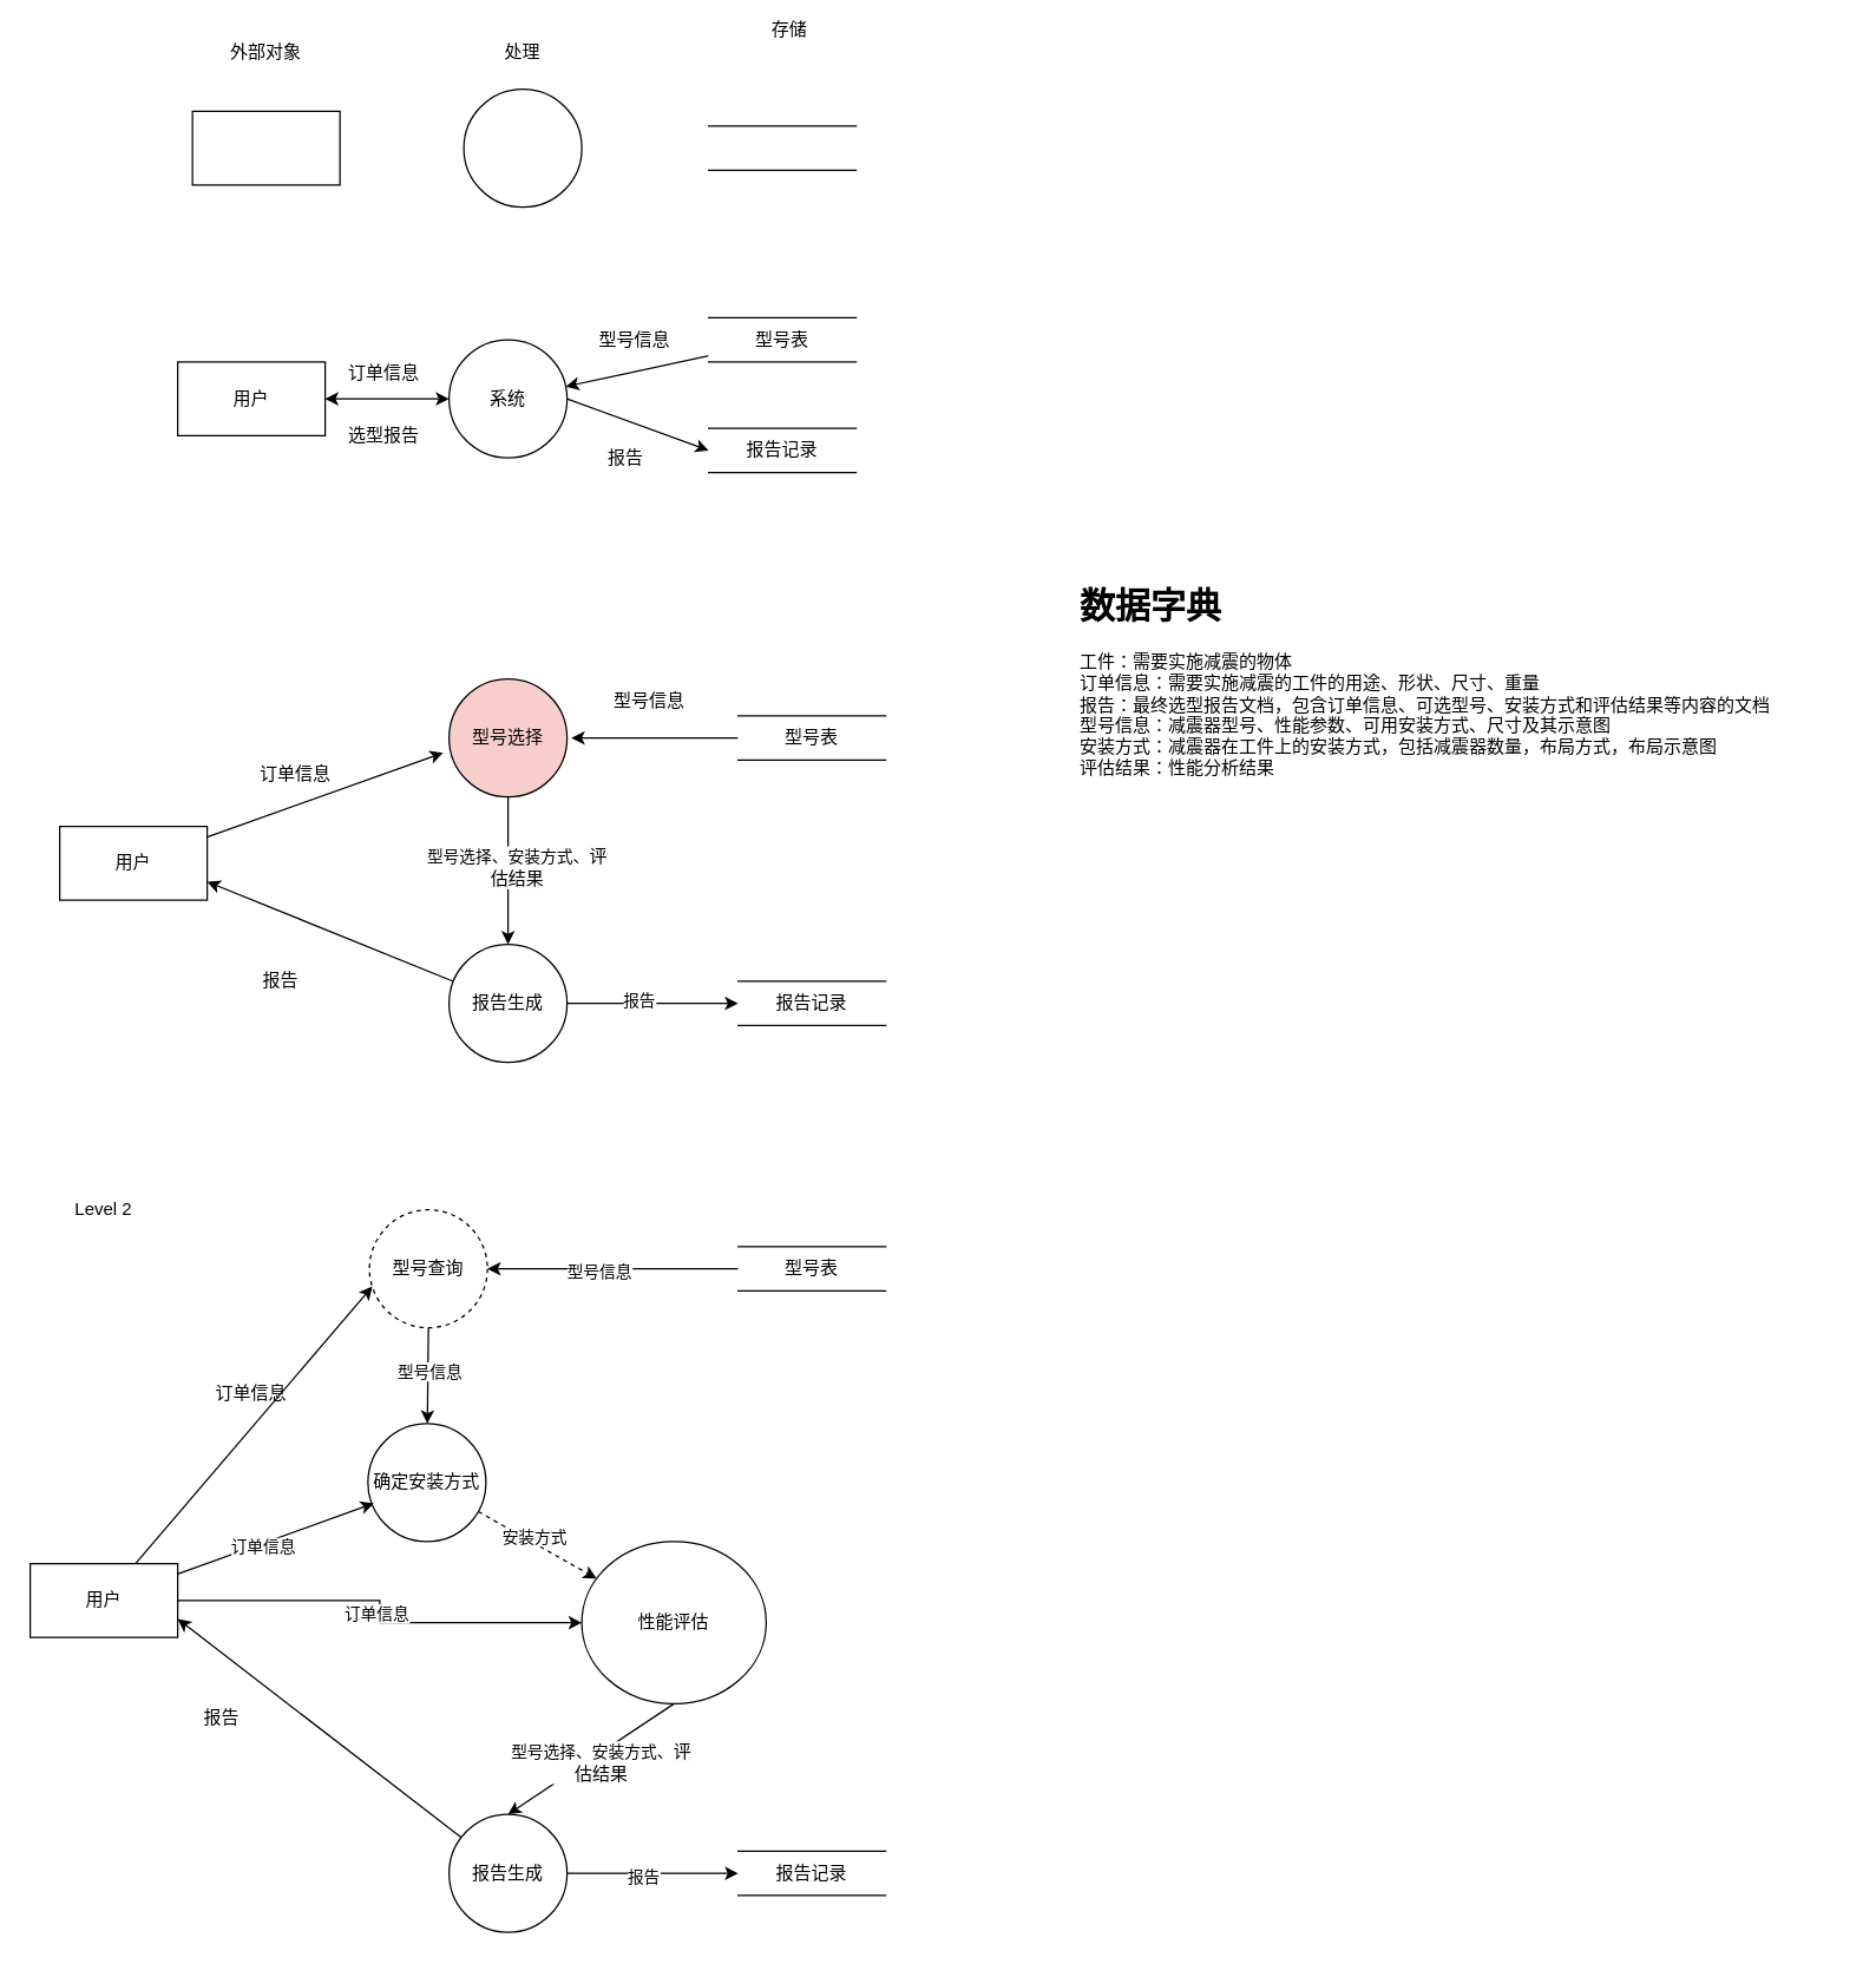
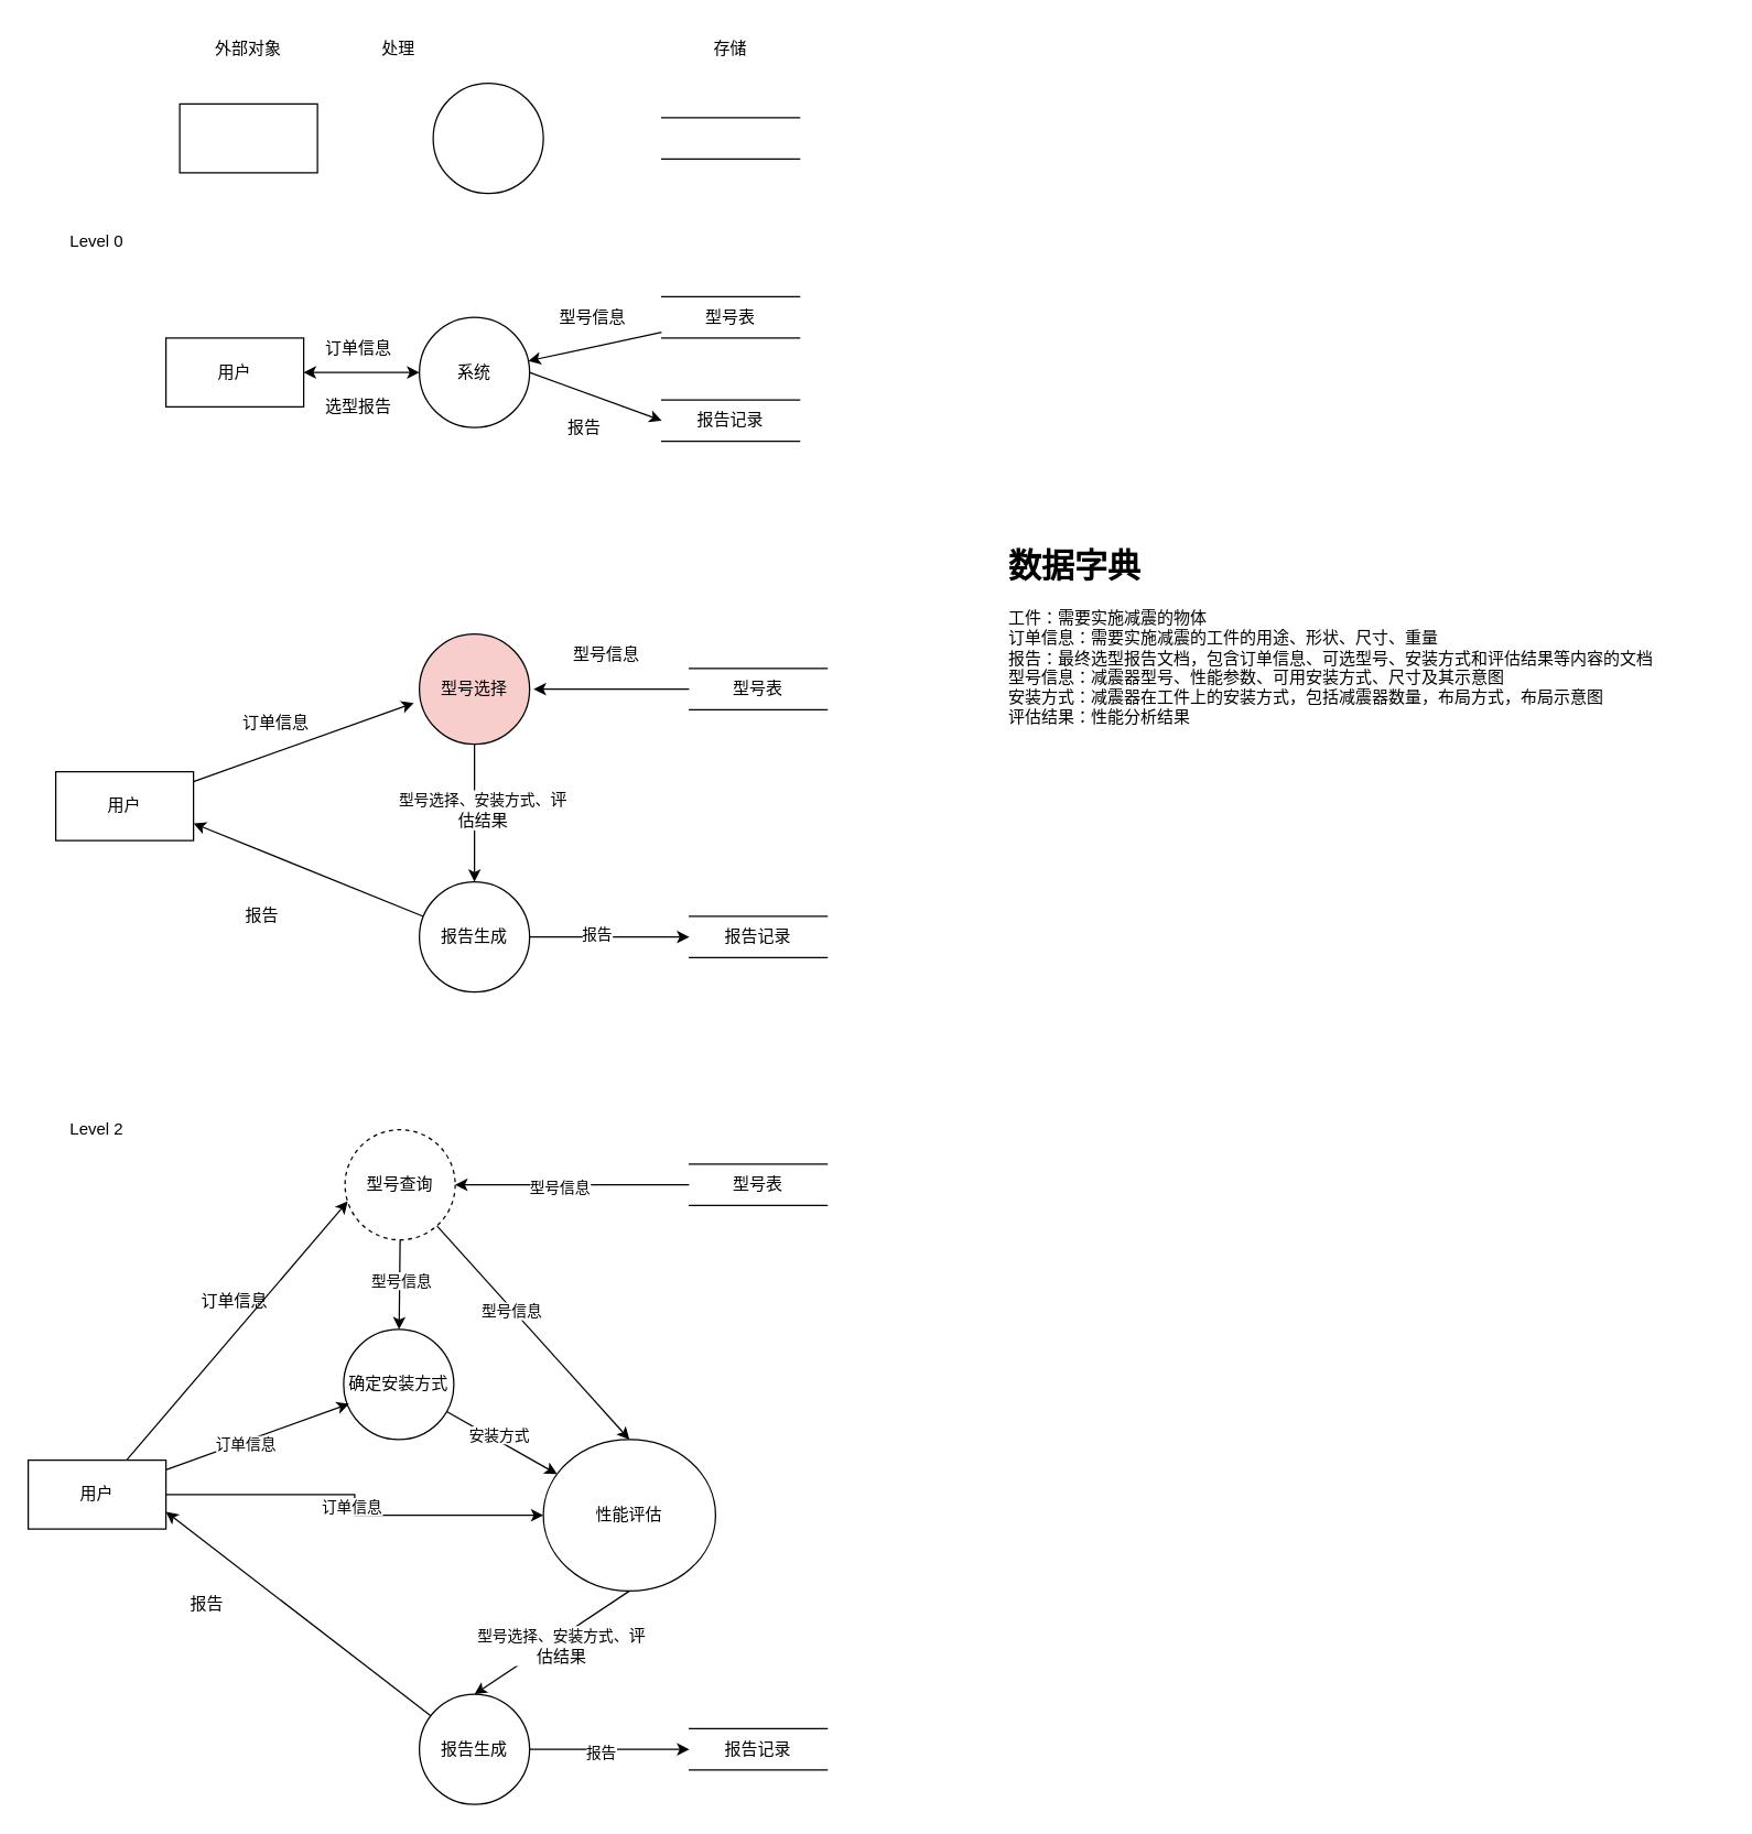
- <mxCell id="7" value="存储" style="text;html=1;align=center;verticalAlign=middle;whiteSpace=wrap;rounded=0;" vertex="1" parent="1"><mxGeometry x="505" y="5" width="60" height="30" as="geometry" /></mxCell>
+ <mxCell id="7" value="存储" style="text;html=1;align=center;verticalAlign=middle;whiteSpace=wrap;rounded=0;" vertex="1" parent="1"><mxGeometry x="500" y="20" width="60" height="30" as="geometry" /></mxCell>
- <mxCell id="6" value="处理" style="text;html=1;align=center;verticalAlign=middle;whiteSpace=wrap;rounded=0;" vertex="1" parent="1"><mxGeometry x="324" y="20" width="60" height="30" as="geometry" /></mxCell>
+ <mxCell id="6" value="处理" style="text;html=1;align=center;verticalAlign=middle;whiteSpace=wrap;rounded=0;" vertex="1" parent="1"><mxGeometry x="259" y="20" width="60" height="30" as="geometry" /></mxCell>
+ <mxCell id="8" value="Level 0" style="text;html=1;align=center;verticalAlign=middle;whiteSpace=wrap;rounded=0;" vertex="1" parent="1"><mxGeometry x="40" y="160" width="60" height="30" as="geometry" /></mxCell>
+ <mxCell id="50" style="rounded=0;orthogonalLoop=1;jettySize=auto;html=1;entryX=0.5;entryY=0;entryDx=0;entryDy=0;" edge="1" parent="1" source="52" target="60"><mxGeometry relative="1" as="geometry" /></mxCell>
+ <mxCell id="51" value="型号信息" style="edgeLabel;html=1;align=center;verticalAlign=middle;resizable=0;points=[];" vertex="1" connectable="0" parent="50"><mxGeometry x="-0.212" y="-1" relative="1" as="geometry"><mxPoint as="offset" /></mxGeometry></mxCell>
- <mxCell id="57" style="rounded=0;orthogonalLoop=1;jettySize=auto;html=1;dashed=1;" edge="1" parent="1" source="59" target="60"><mxGeometry relative="1" as="geometry" /></mxCell>
+ <mxCell id="57" style="rounded=0;orthogonalLoop=1;jettySize=auto;html=1;" edge="1" parent="1" source="59" target="60"><mxGeometry relative="1" as="geometry" /></mxCell>
